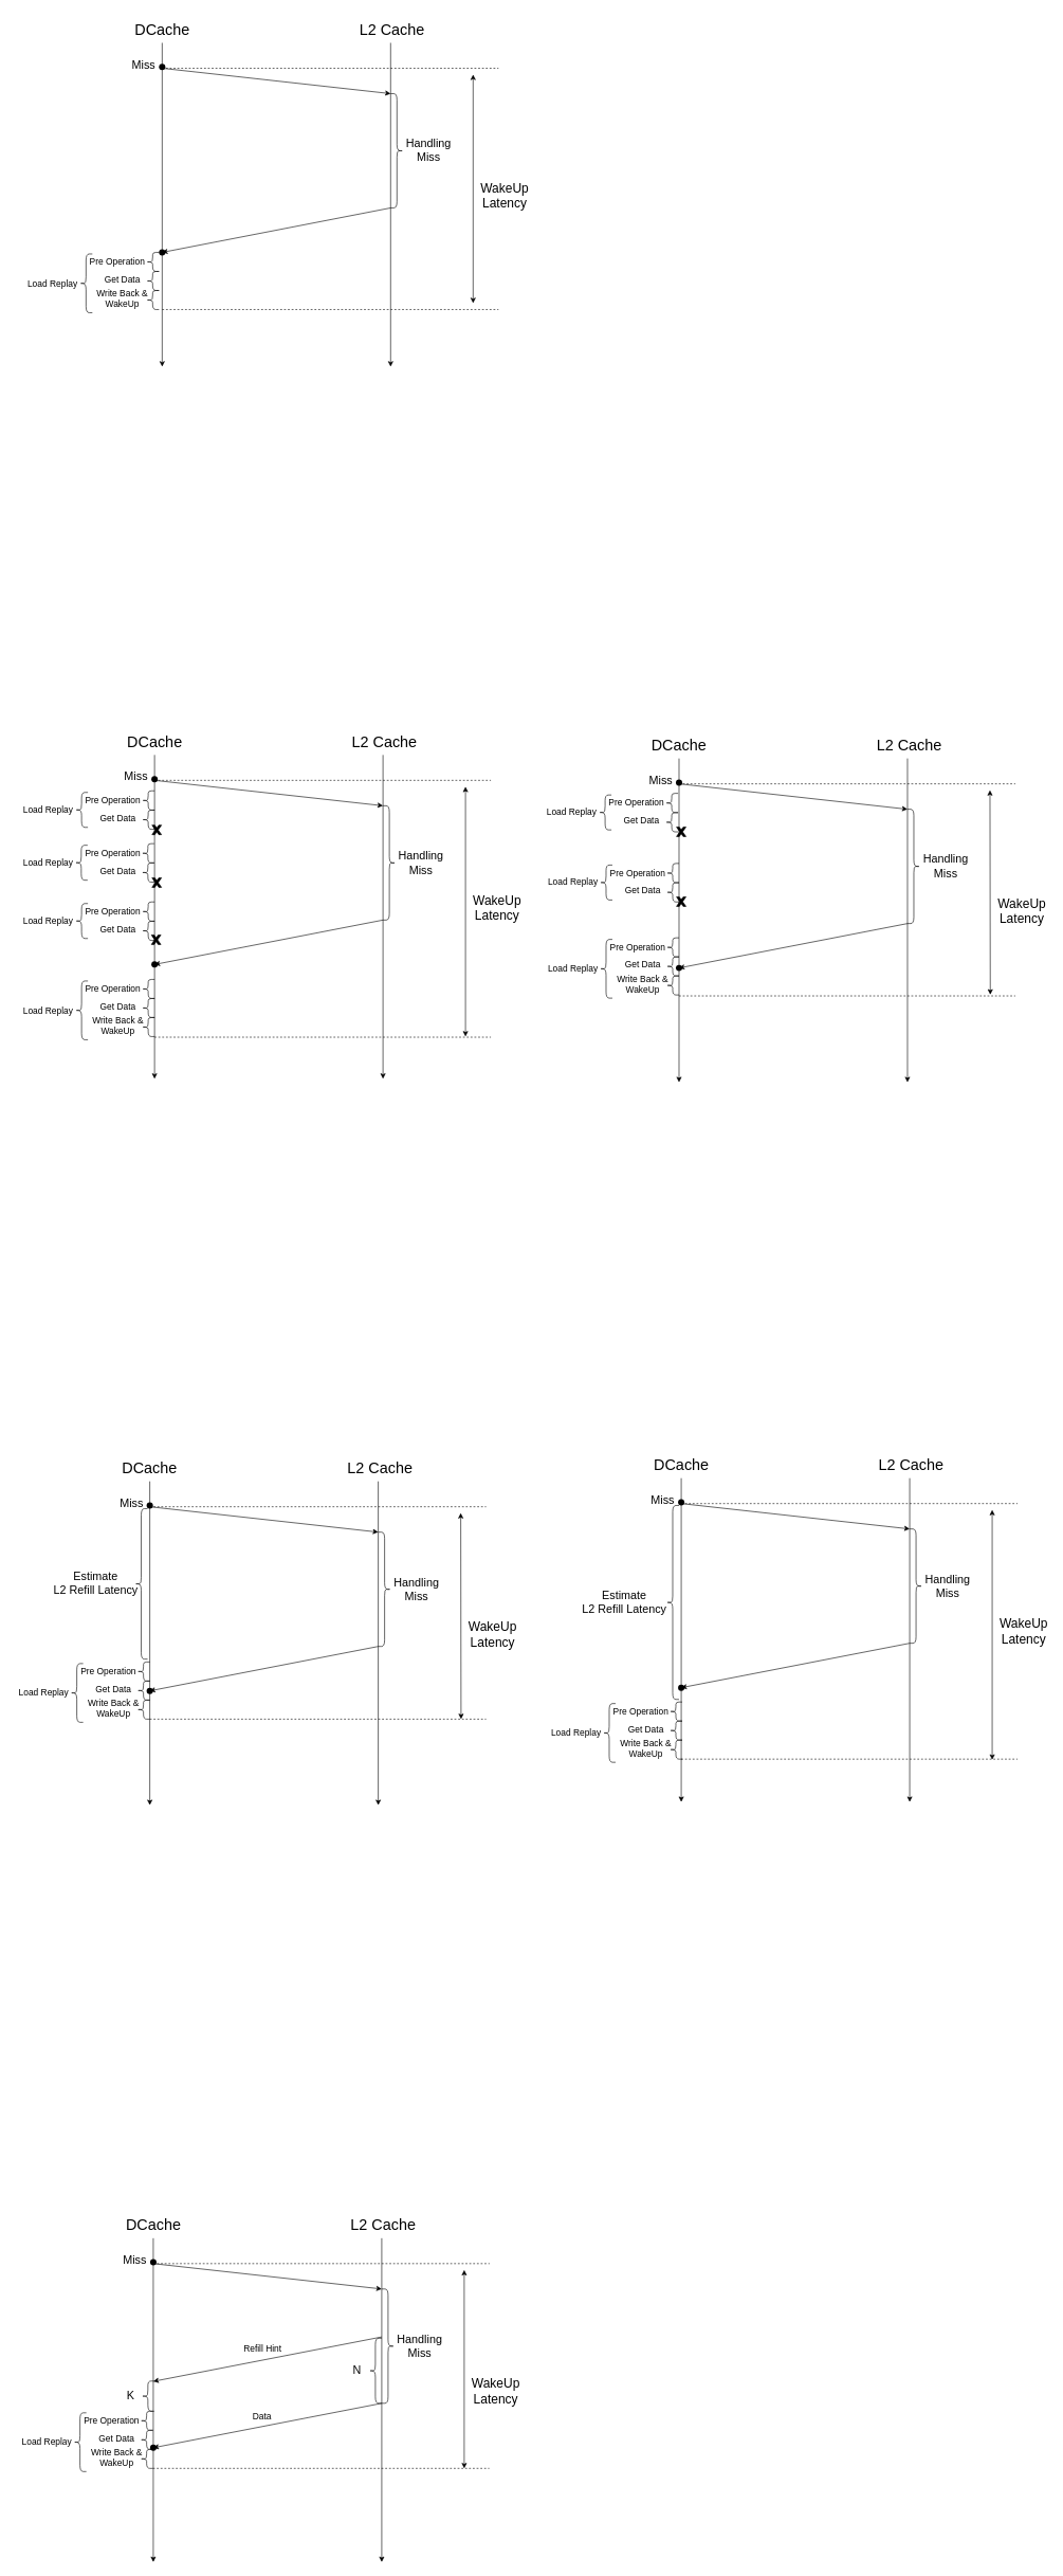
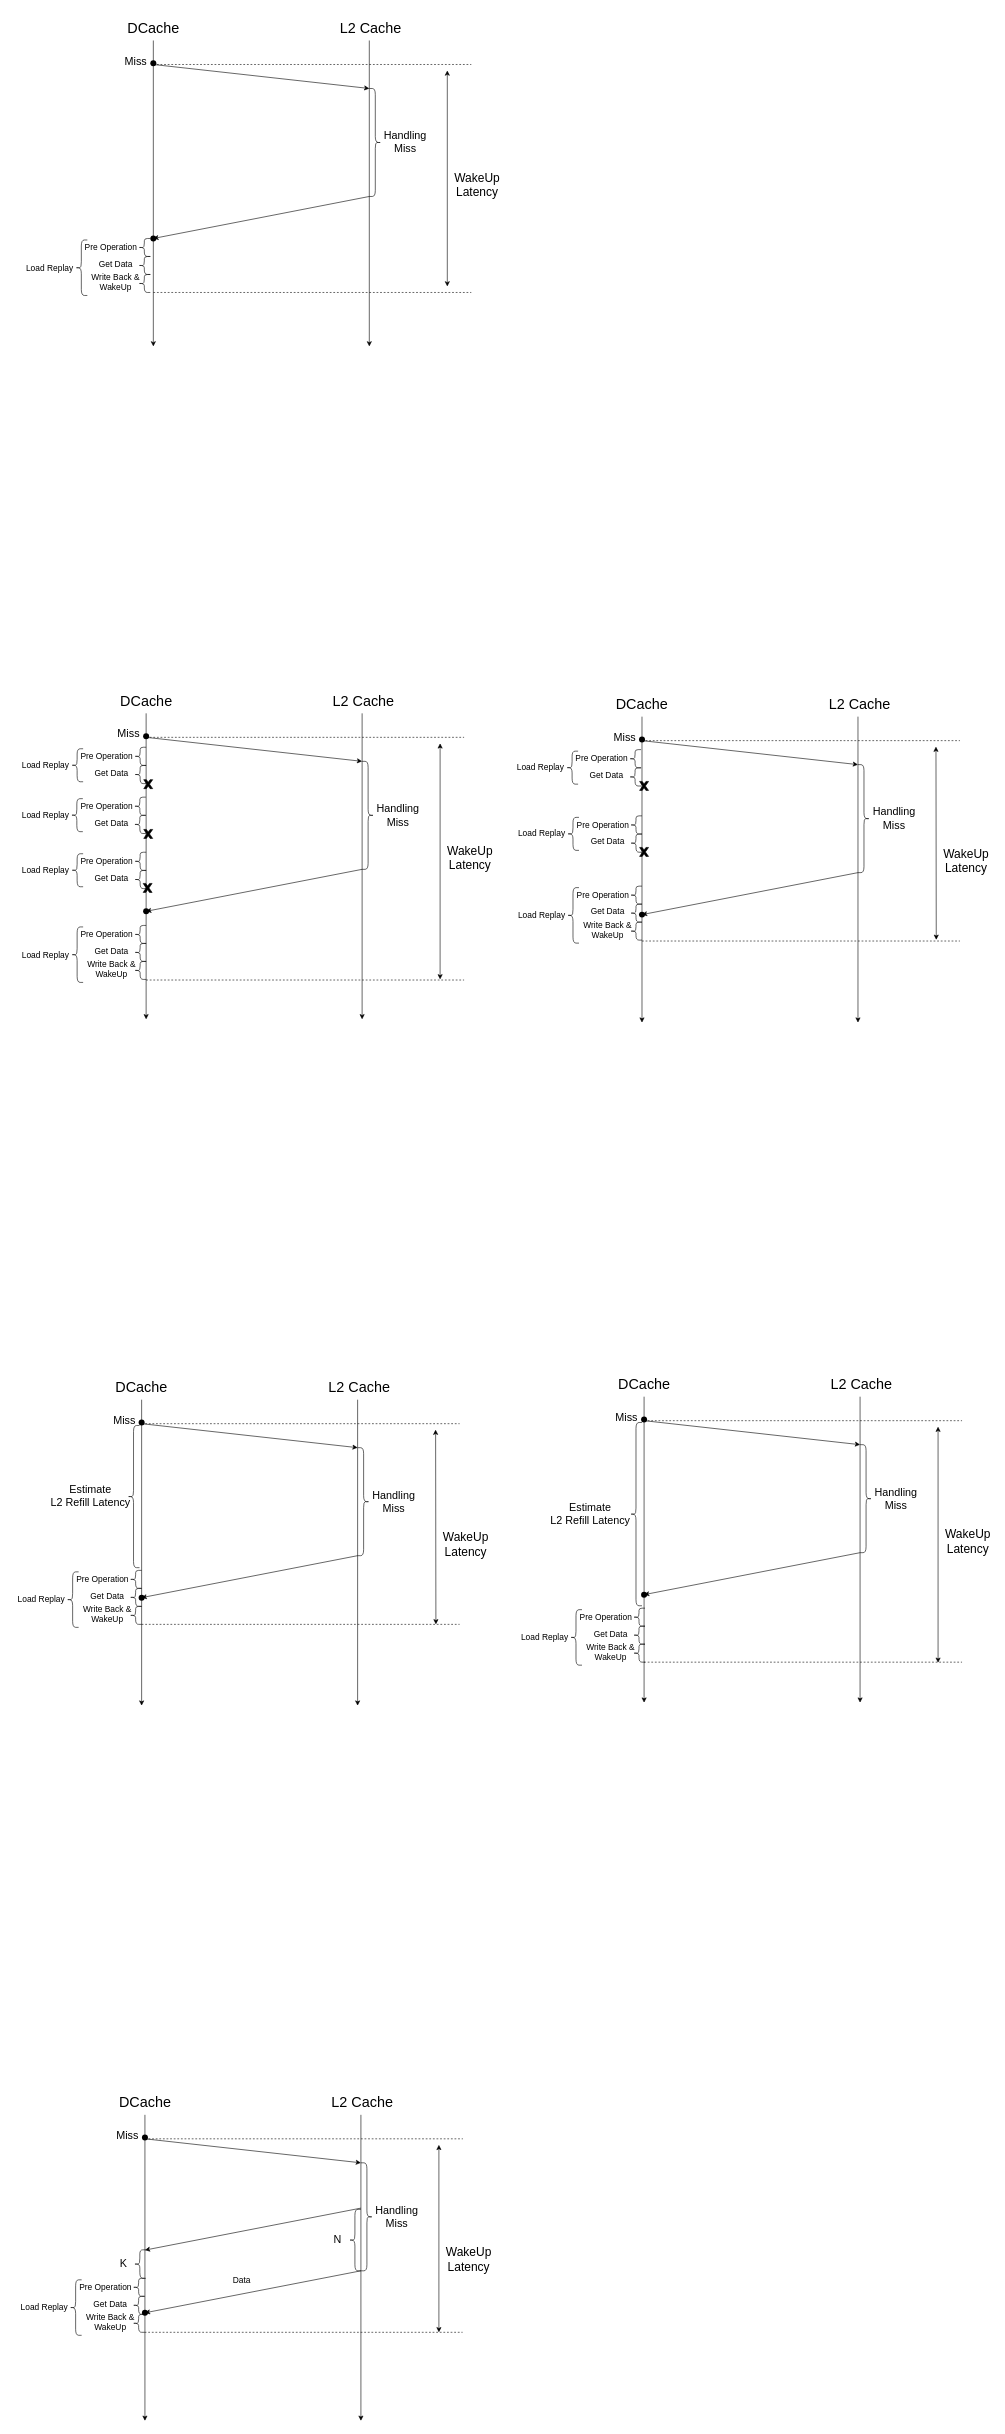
- <mxCell id="150" value="&lt;font style=&quot;font-size: 14px;&quot;&gt;Refill Hint&lt;/font&gt;" style="text;html=1;strokeColor=none;fillColor=none;align=center;verticalAlign=middle;whiteSpace=wrap;rounded=0;" vertex="1" parent="1"><mxGeometry x="366" y="3686.5" width="95" height="25" as="geometry" /></mxCell>
- <mxCell id="151" value="&lt;font style=&quot;font-size: 14px;&quot;&gt;Data&lt;/font&gt;" style="text;html=1;strokeColor=none;fillColor=none;align=center;verticalAlign=middle;whiteSpace=wrap;rounded=0;" vertex="1" parent="1"><mxGeometry x="365" y="3793" width="95" height="25" as="geometry" /></mxCell>
+ <mxCell id="151" value="&lt;font style=&quot;font-size: 14px;&quot;&gt;Data&lt;/font&gt;" style="text;html=1;strokeColor=none;fillColor=none;align=center;verticalAlign=middle;whiteSpace=wrap;rounded=0;" vertex="1" parent="1"><mxGeometry x="355" y="3788" width="95" height="25" as="geometry" /></mxCell>
